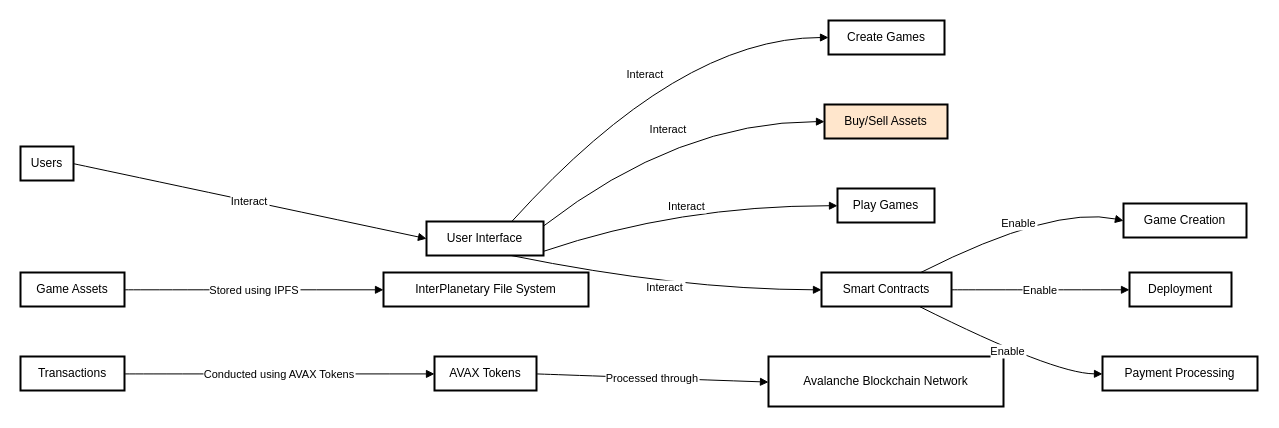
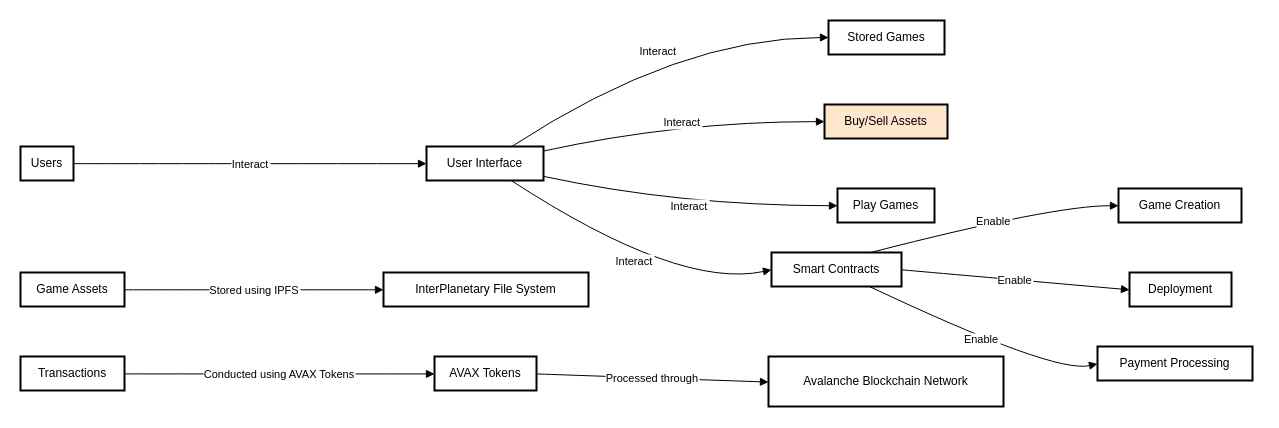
- <mxCell id="4" value="Create Games" style="whiteSpace=wrap;strokeWidth=2;" parent="1" vertex="1"><mxGeometry x="828" width="116" height="34" as="geometry" y="20" /></mxCell>
+ <mxCell id="4" value="Stored Games" style="whiteSpace=wrap;strokeWidth=2;" parent="1" vertex="1"><mxGeometry x="828" width="116" height="34" as="geometry" y="20" /></mxCell>
- <mxCell id="9" value="Game Creation" style="whiteSpace=wrap;strokeWidth=2;" parent="1" vertex="1"><mxGeometry x="1123" y="203" width="123" height="34" as="geometry" /></mxCell>
+ <mxCell id="9" value="Game Creation" style="whiteSpace=wrap;strokeWidth=2;" parent="1" vertex="1"><mxGeometry x="1118" y="188" width="123" height="34" as="geometry" /></mxCell>
- <mxCell id="3" value="User Interface" style="whiteSpace=wrap;strokeWidth=2;" parent="1" vertex="1"><mxGeometry x="426" y="221" width="117" height="34" as="geometry" /></mxCell>
+ <mxCell id="3" value="User Interface" style="whiteSpace=wrap;strokeWidth=2;" parent="1" vertex="1"><mxGeometry x="426" y="146" width="117" height="34" as="geometry" /></mxCell>
- <mxCell id="8" value="Smart Contracts" style="whiteSpace=wrap;strokeWidth=2;" parent="1" vertex="1"><mxGeometry x="821" y="272" width="130" height="34" as="geometry" /></mxCell>
+ <mxCell id="8" value="Smart Contracts" style="whiteSpace=wrap;strokeWidth=2;" parent="1" vertex="1"><mxGeometry x="771" y="252" width="130" height="34" as="geometry" /></mxCell>
- <mxCell id="11" value="Payment Processing" style="whiteSpace=wrap;strokeWidth=2;" parent="1" vertex="1"><mxGeometry x="1102" y="356" width="155" height="34" as="geometry" /></mxCell>
+ <mxCell id="11" value="Payment Processing" style="whiteSpace=wrap;strokeWidth=2;" parent="1" vertex="1"><mxGeometry x="1097" y="346" width="155" height="34" as="geometry" /></mxCell>
